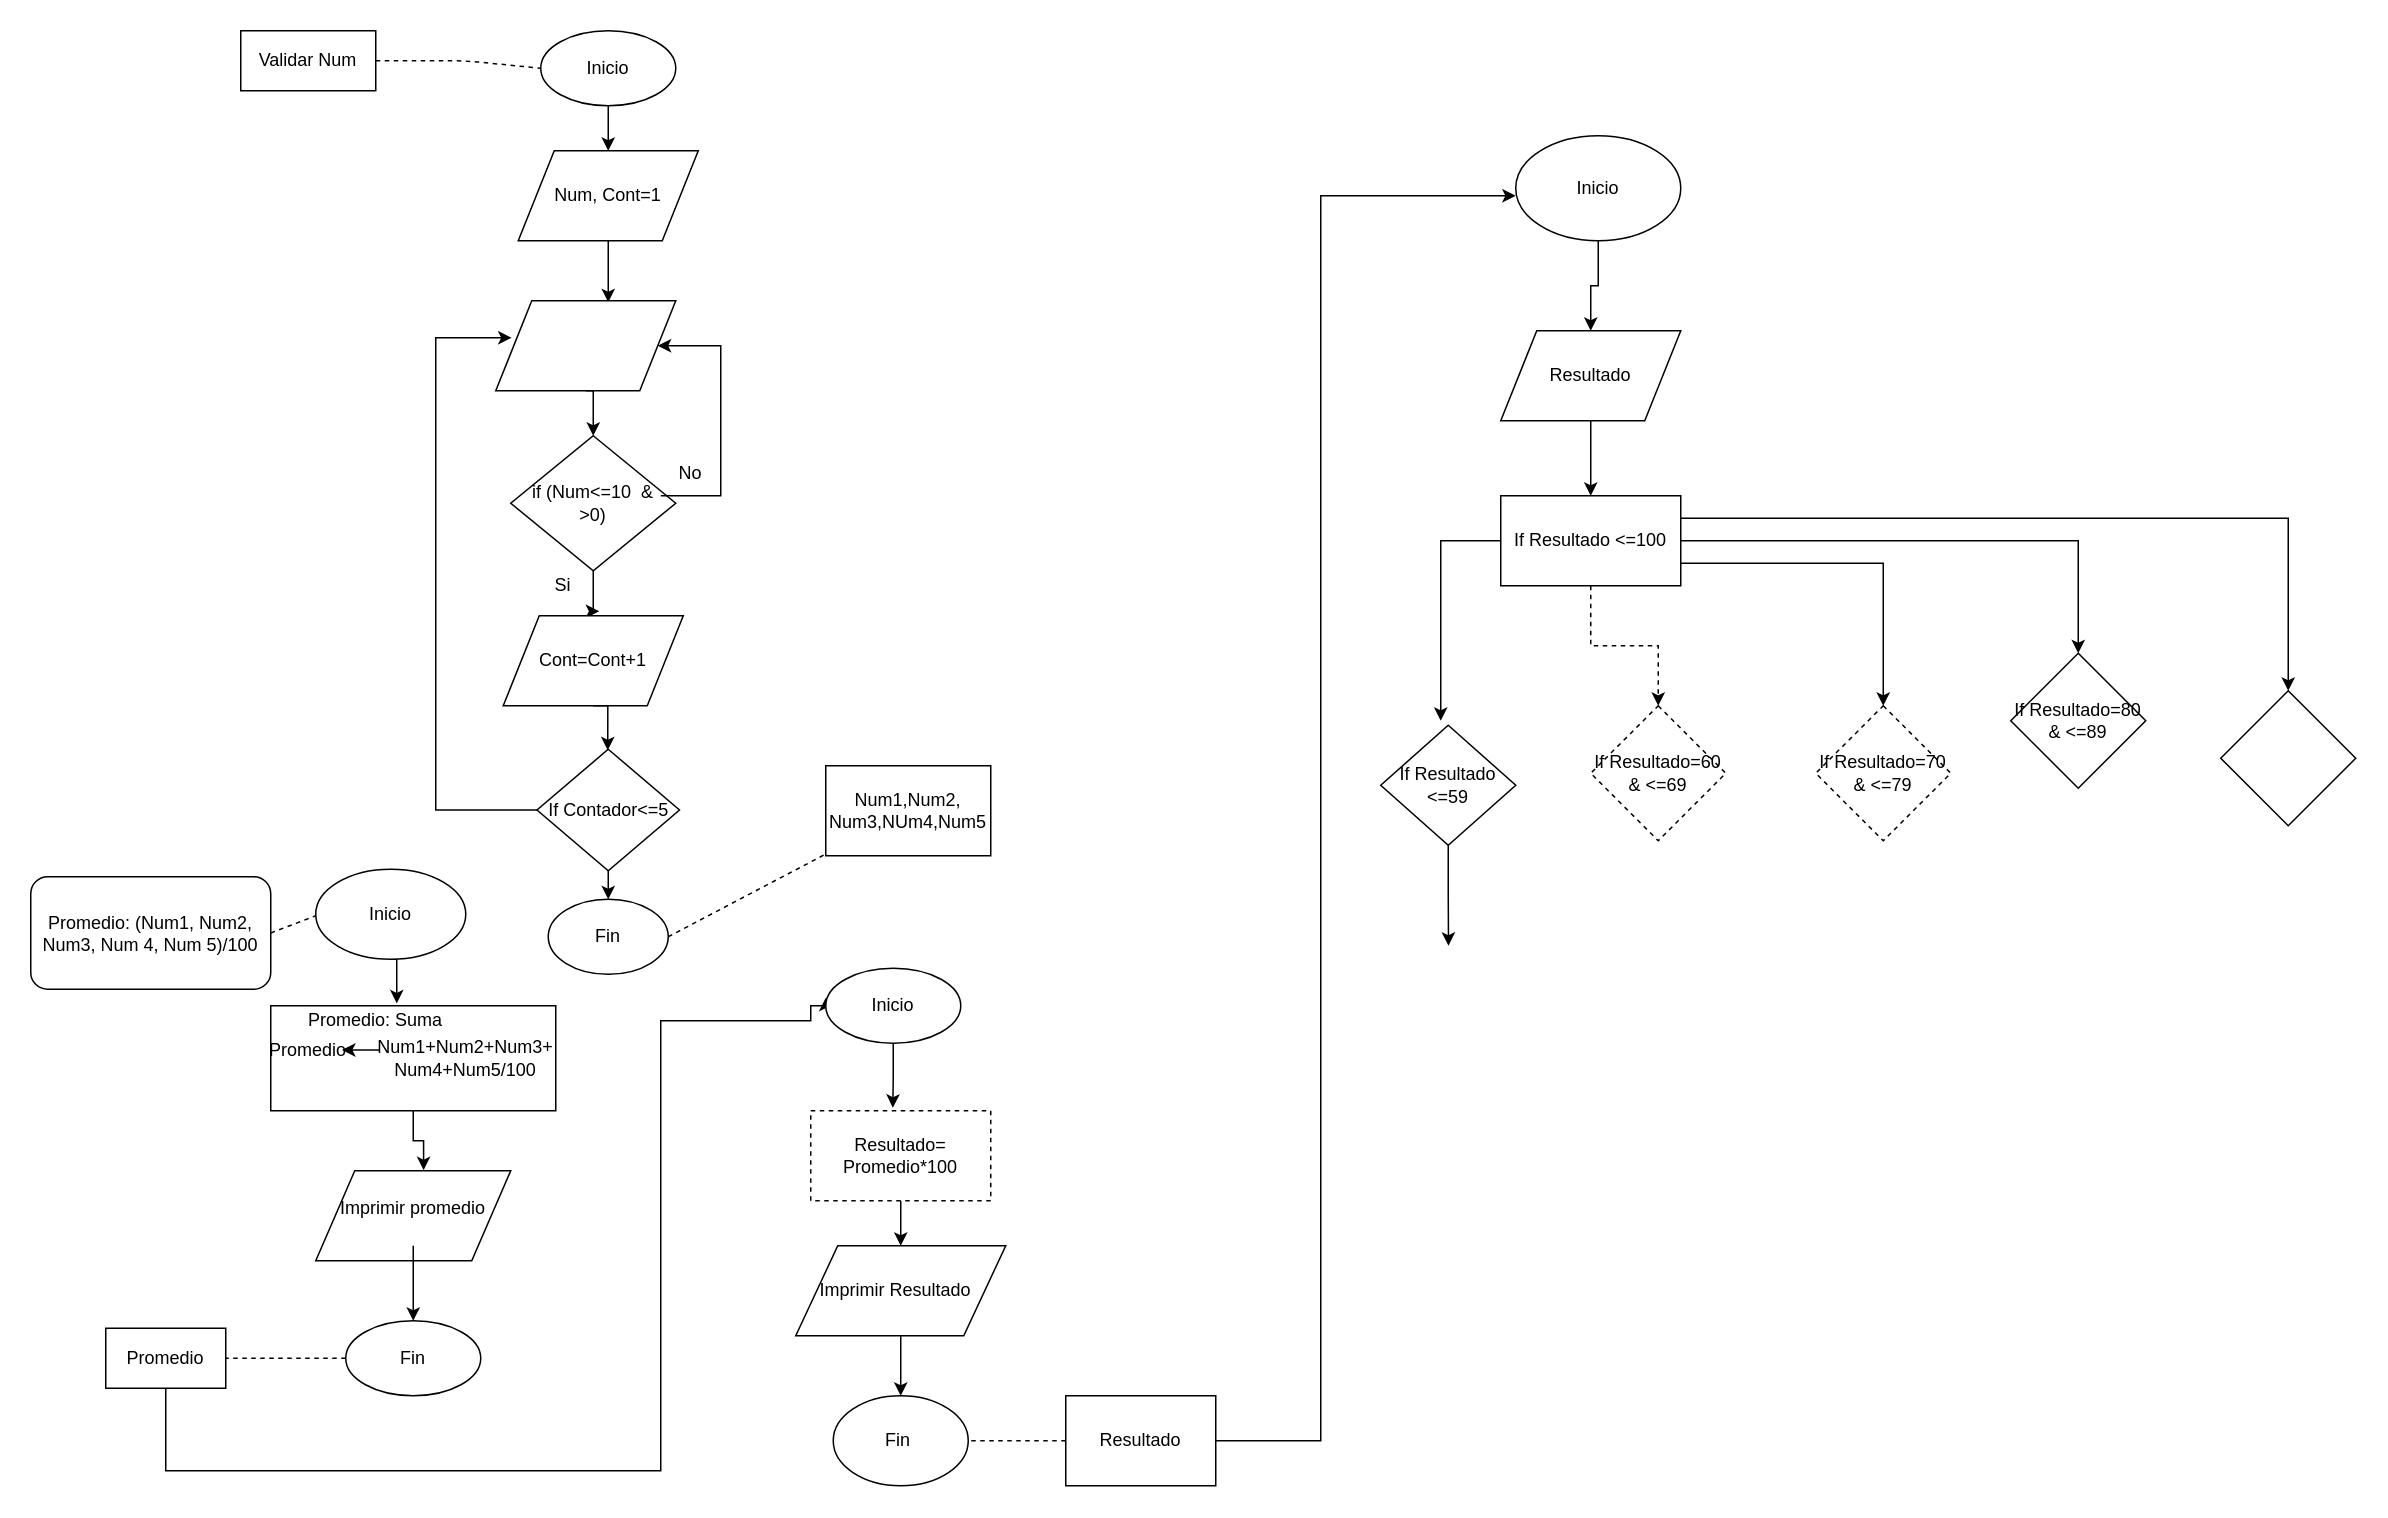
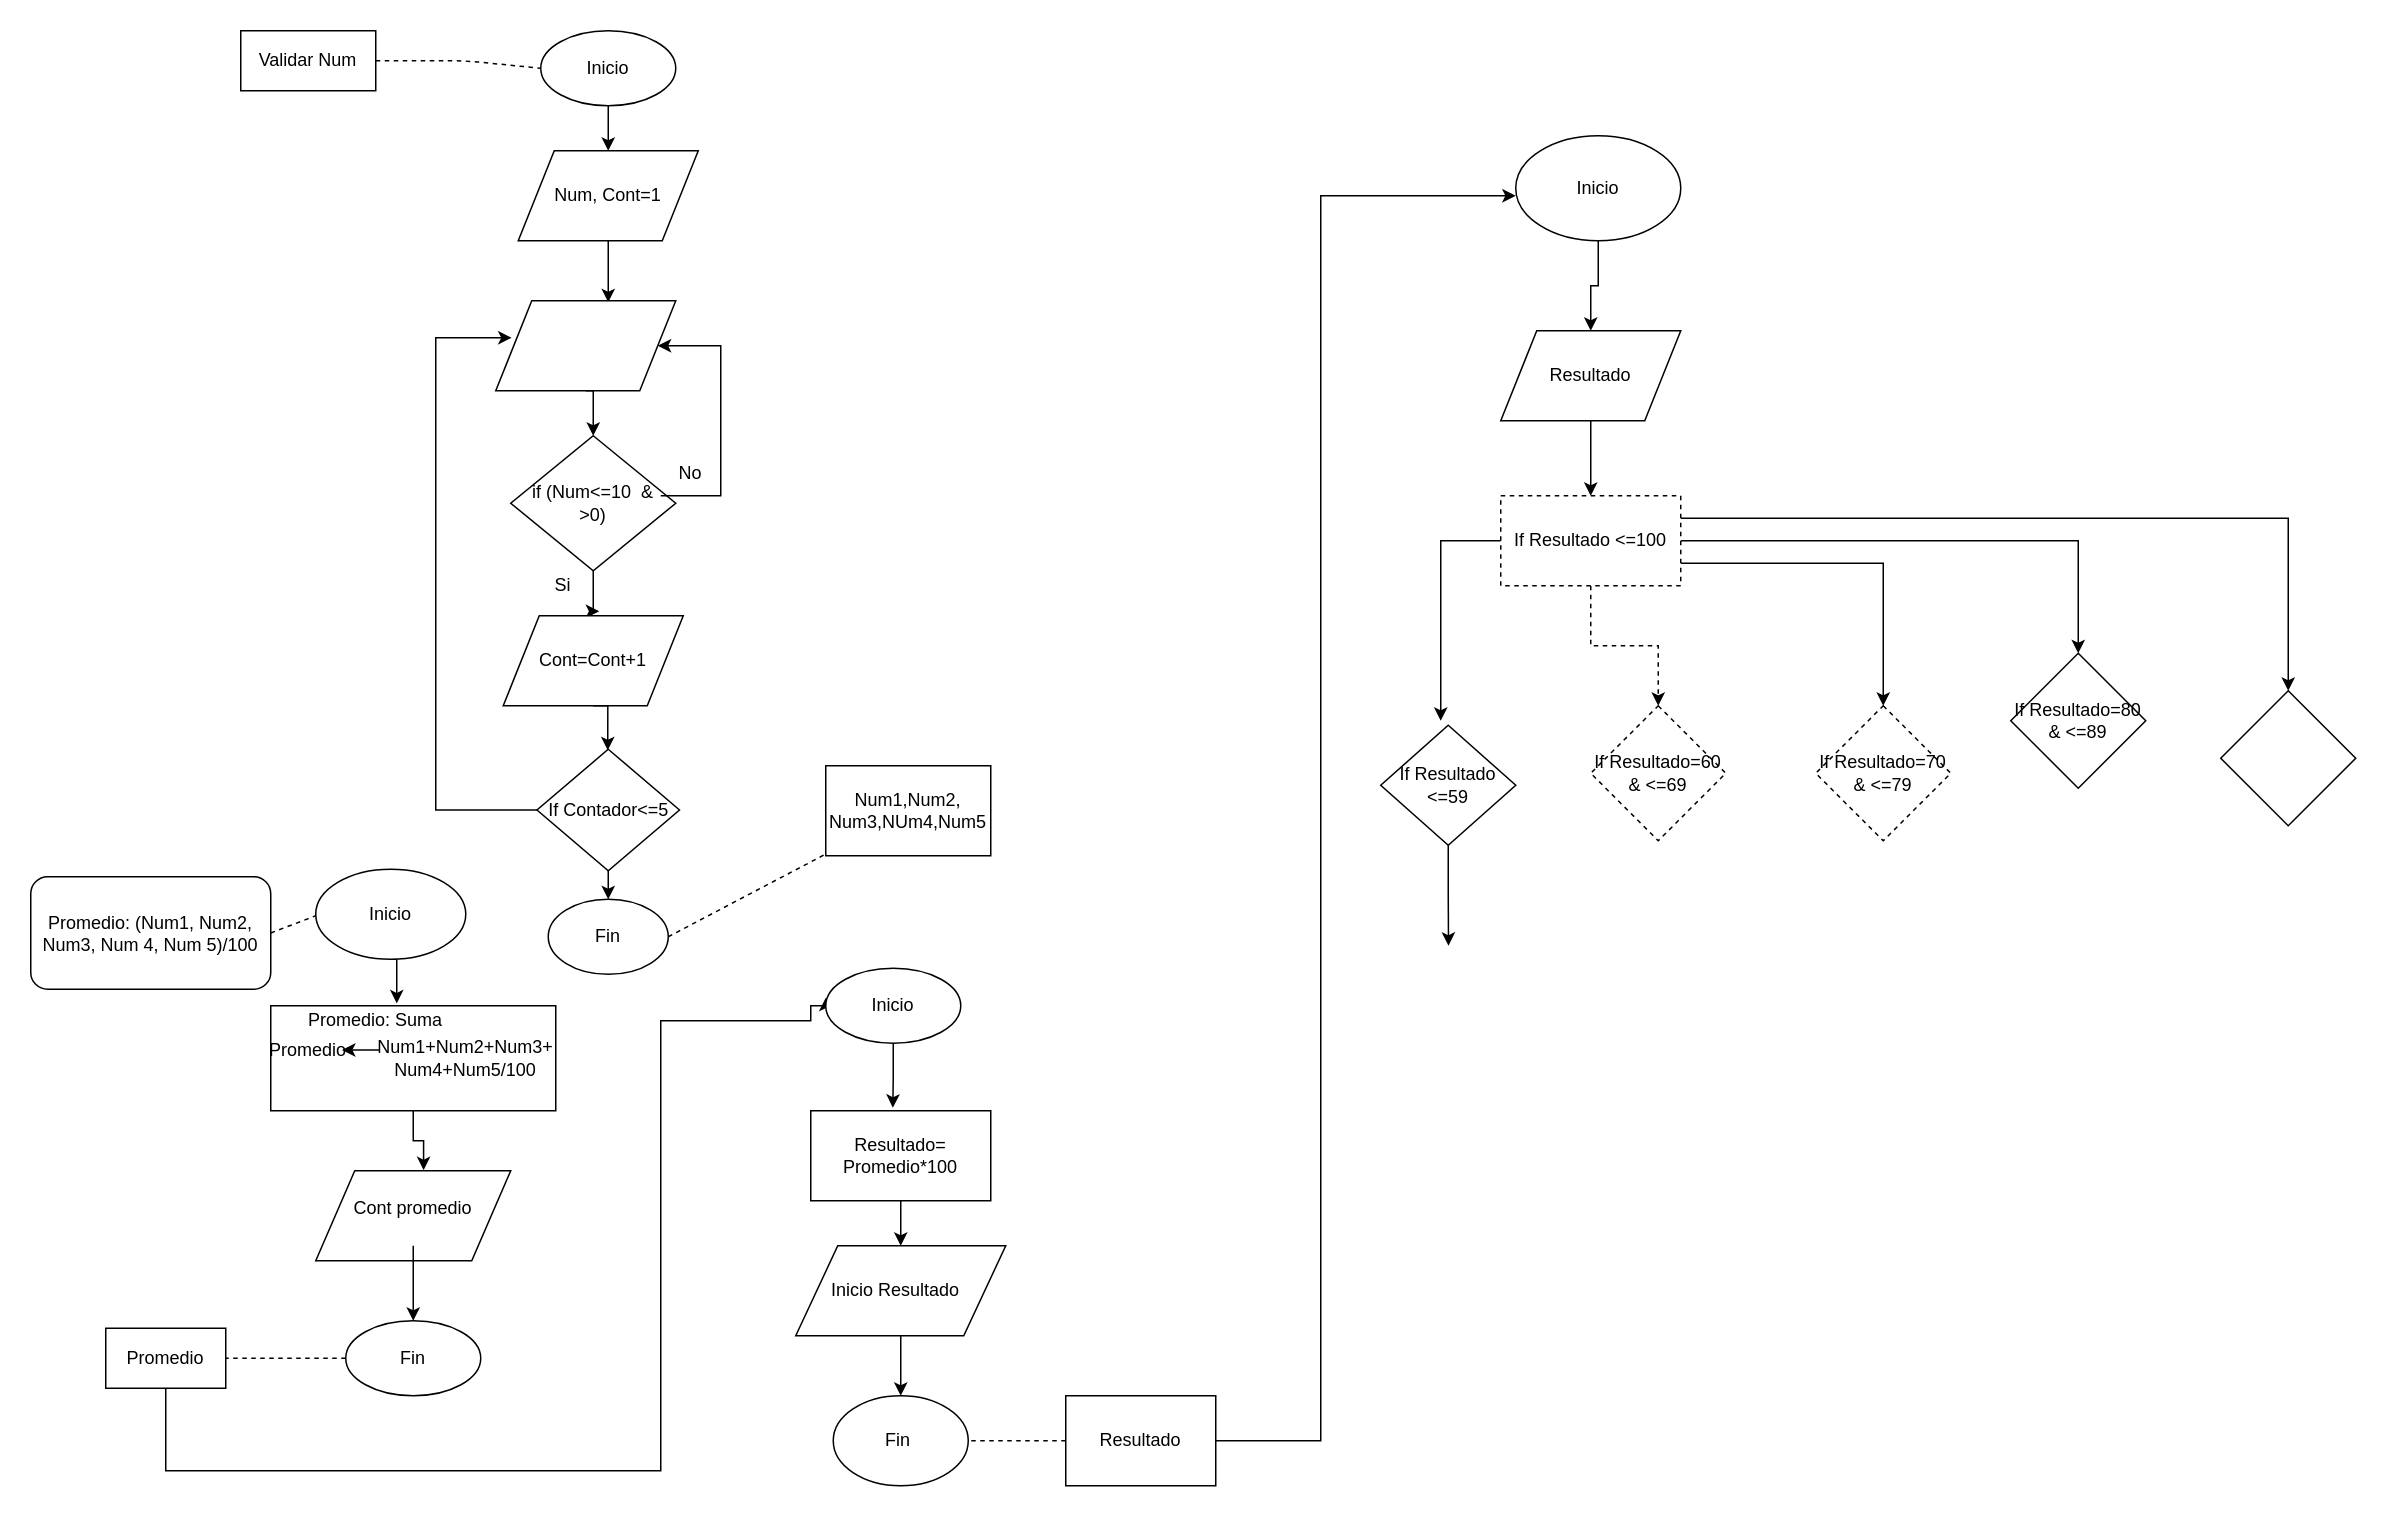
- <mxCell id="66" value="If Resultado &amp;lt;=100" style="rounded=0;whiteSpace=wrap;html=1;" vertex="1" parent="1"><mxGeometry x="1000" y="330" width="120" height="60" as="geometry" /></mxCell>
+ <mxCell id="66" value="If Resultado &amp;lt;=100" style="rounded=0;whiteSpace=wrap;html=1;dashed=1;" vertex="1" parent="1"><mxGeometry x="1000" y="330" width="120" height="60" as="geometry" /></mxCell>
- <mxCell id="44" value="Resultado= Promedio*100" style="rounded=0;whiteSpace=wrap;html=1;dashed=1;" vertex="1" parent="1"><mxGeometry x="540" y="740" width="120" height="60" as="geometry" /></mxCell>
+ <mxCell id="44" value="Resultado= Promedio*100" style="rounded=0;whiteSpace=wrap;html=1;" vertex="1" parent="1"><mxGeometry x="540" y="740" width="120" height="60" as="geometry" /></mxCell>
- <mxCell id="33" value="Imprimir promedio" style="text;html=1;strokeColor=none;fillColor=none;align=center;verticalAlign=middle;whiteSpace=wrap;rounded=0;" vertex="1" parent="1"><mxGeometry x="225" y="780" width="100" height="50" as="geometry" /></mxCell>
+ <mxCell id="33" value="Cont promedio" style="text;html=1;strokeColor=none;fillColor=none;align=center;verticalAlign=middle;whiteSpace=wrap;rounded=0;" vertex="1" parent="1"><mxGeometry x="225" y="780" width="100" height="50" as="geometry" /></mxCell>
- <mxCell id="46" value="Imprimir Resultado &amp;nbsp;" style="shape=parallelogram;perimeter=parallelogramPerimeter;whiteSpace=wrap;html=1;" vertex="1" parent="1"><mxGeometry x="530" y="830" width="140" height="60" as="geometry" /></mxCell>
+ <mxCell id="46" value="Inicio Resultado &amp;nbsp;" style="shape=parallelogram;perimeter=parallelogramPerimeter;whiteSpace=wrap;html=1;" vertex="1" parent="1"><mxGeometry x="530" y="830" width="140" height="60" as="geometry" /></mxCell>
